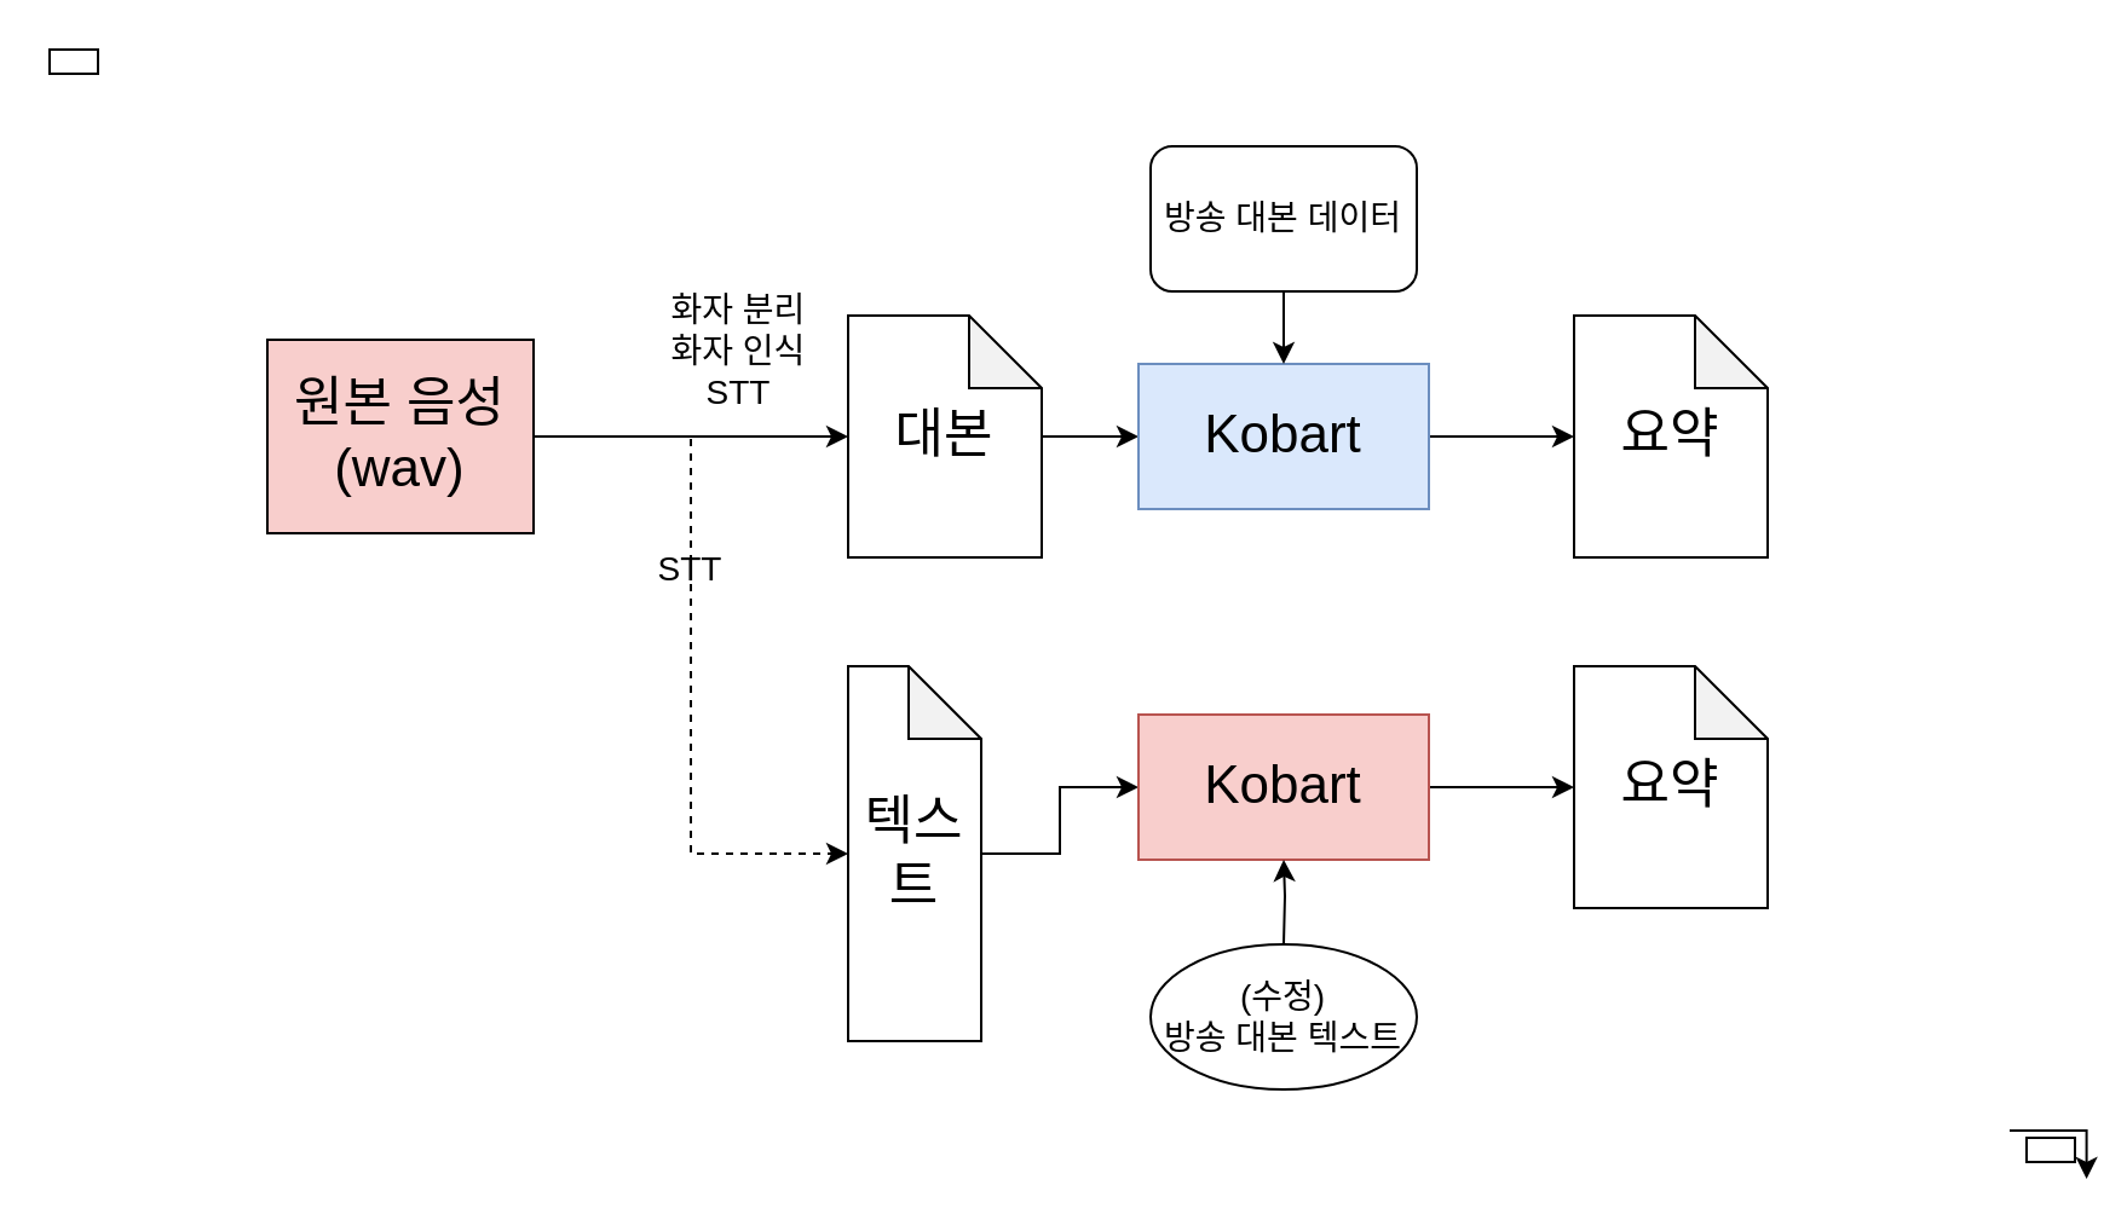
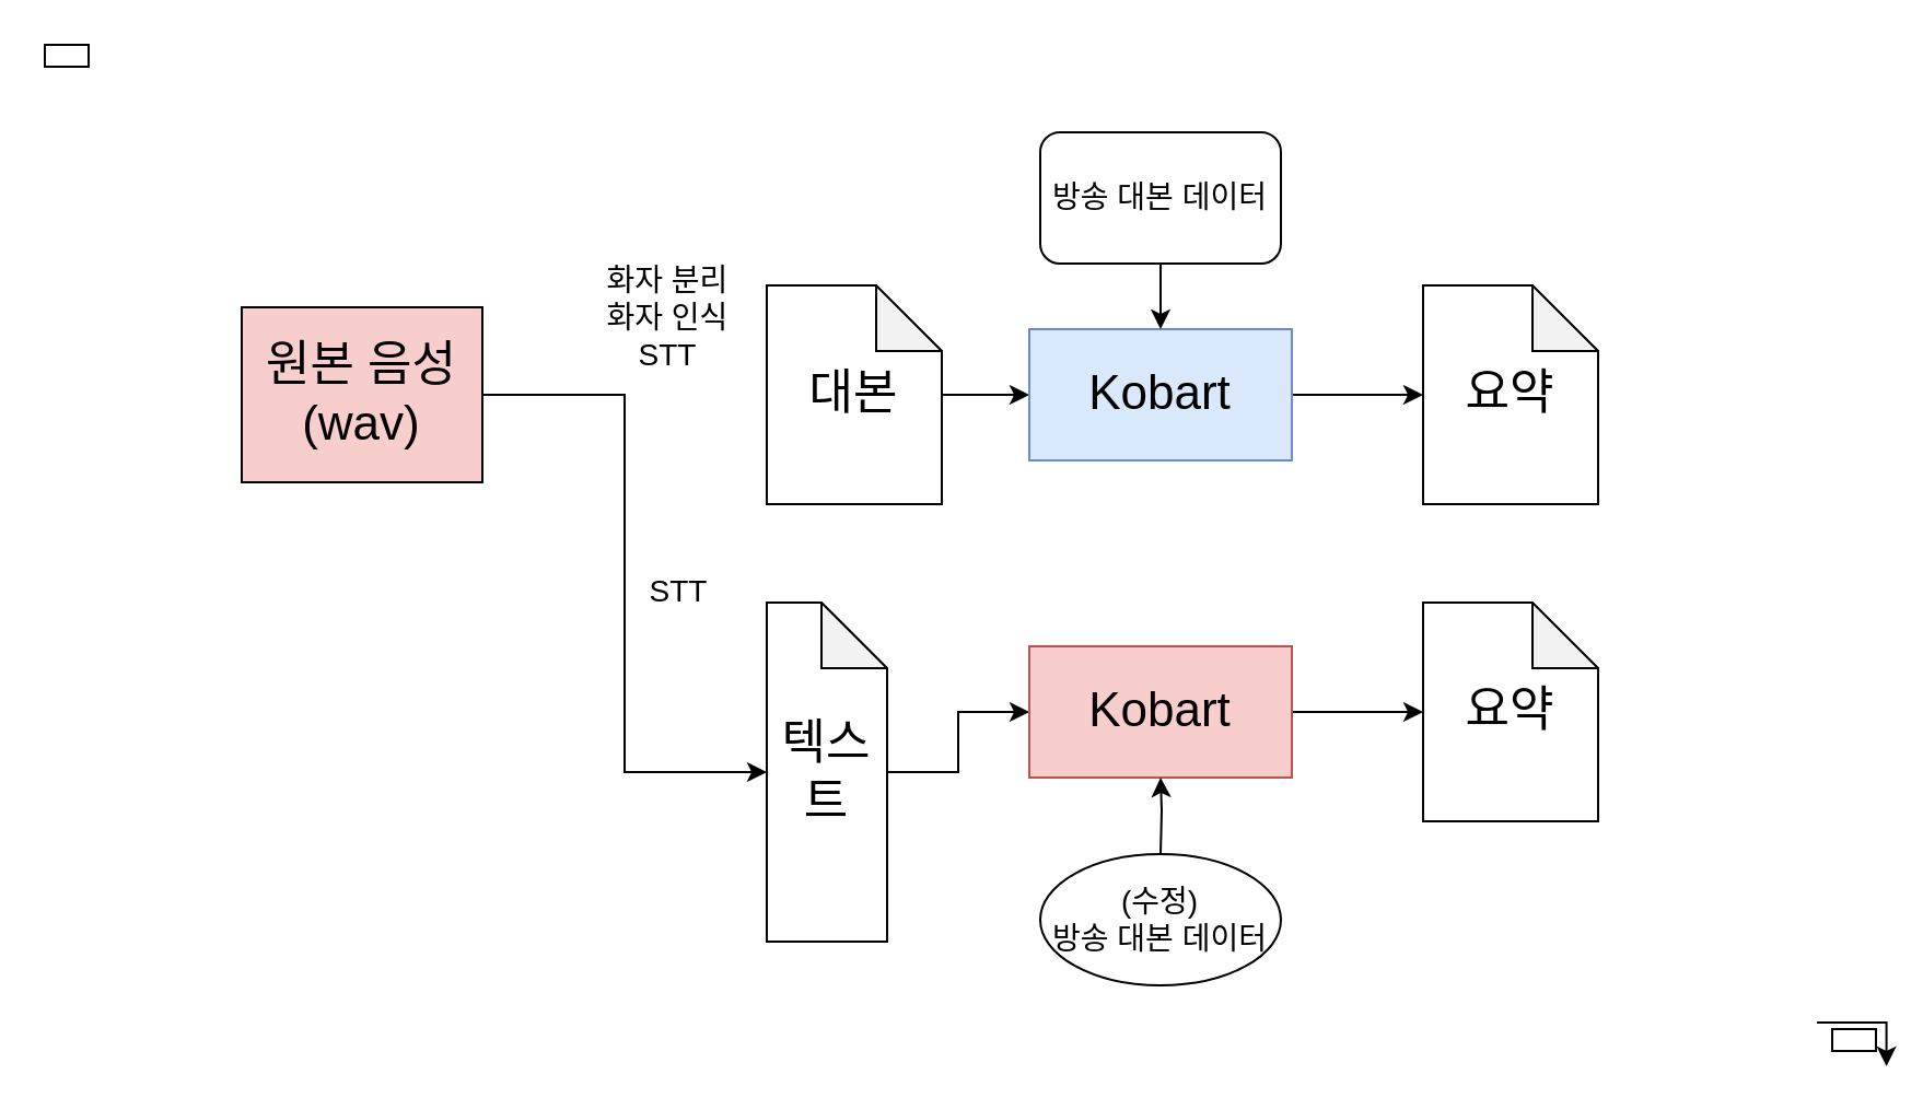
- <mxCell id="2" style="edgeStyle=orthogonalEdgeStyle;rounded=0;orthogonalLoop=1;jettySize=auto;html=1;exitX=1;exitY=0.5;exitDx=0;exitDy=0;entryX=0;entryY=0.5;entryDx=0;entryDy=0;entryPerimeter=0;" parent="1" source="4" target="6" edge="1"><mxGeometry relative="1" as="geometry" /></mxCell>
- <mxCell id="15" value="&lt;font style=&quot;font-size: 14px;&quot;&gt;STT&lt;/font&gt;" style="text;html=1;strokeColor=none;fillColor=none;align=center;verticalAlign=middle;whiteSpace=wrap;rounded=0;" vertex="1" parent="1"><mxGeometry x="255" y="220" width="60" height="30" as="geometry" /></mxCell>
+ <mxCell id="15" value="&lt;font style=&quot;font-size: 14px;&quot;&gt;STT&lt;/font&gt;" style="text;html=1;strokeColor=none;fillColor=none;align=center;verticalAlign=middle;whiteSpace=wrap;rounded=0;" vertex="1" parent="1"><mxGeometry x="280" y="255" width="60" height="30" as="geometry" /></mxCell>
- <mxCell id="3" style="edgeStyle=orthogonalEdgeStyle;rounded=0;orthogonalLoop=1;jettySize=auto;html=1;entryX=0;entryY=0.5;entryDx=0;entryDy=0;entryPerimeter=0;dashed=1;" edge="1" parent="1" source="4" target="13"><mxGeometry relative="1" as="geometry" /></mxCell>
+ <mxCell id="3" style="edgeStyle=orthogonalEdgeStyle;rounded=0;orthogonalLoop=1;jettySize=auto;html=1;entryX=0;entryY=0.5;entryDx=0;entryDy=0;entryPerimeter=0;" edge="1" parent="1" source="4" target="13"><mxGeometry relative="1" as="geometry" /></mxCell>
- <mxCell id="23" value="&lt;font style=&quot;font-size: 14px;&quot;&gt;(수정)&lt;br&gt;방송 대본 텍스트&lt;/font&gt;" style="ellipse;whiteSpace=wrap;html=1;" vertex="1" parent="1"><mxGeometry x="475" y="390" width="110" height="60" as="geometry" /></mxCell>
+ <mxCell id="23" value="&lt;font style=&quot;font-size: 14px;&quot;&gt;(수정)&lt;br&gt;방송 대본 데이터&lt;/font&gt;" style="ellipse;whiteSpace=wrap;html=1;" vertex="1" parent="1"><mxGeometry x="475" y="390" width="110" height="60" as="geometry" /></mxCell>
